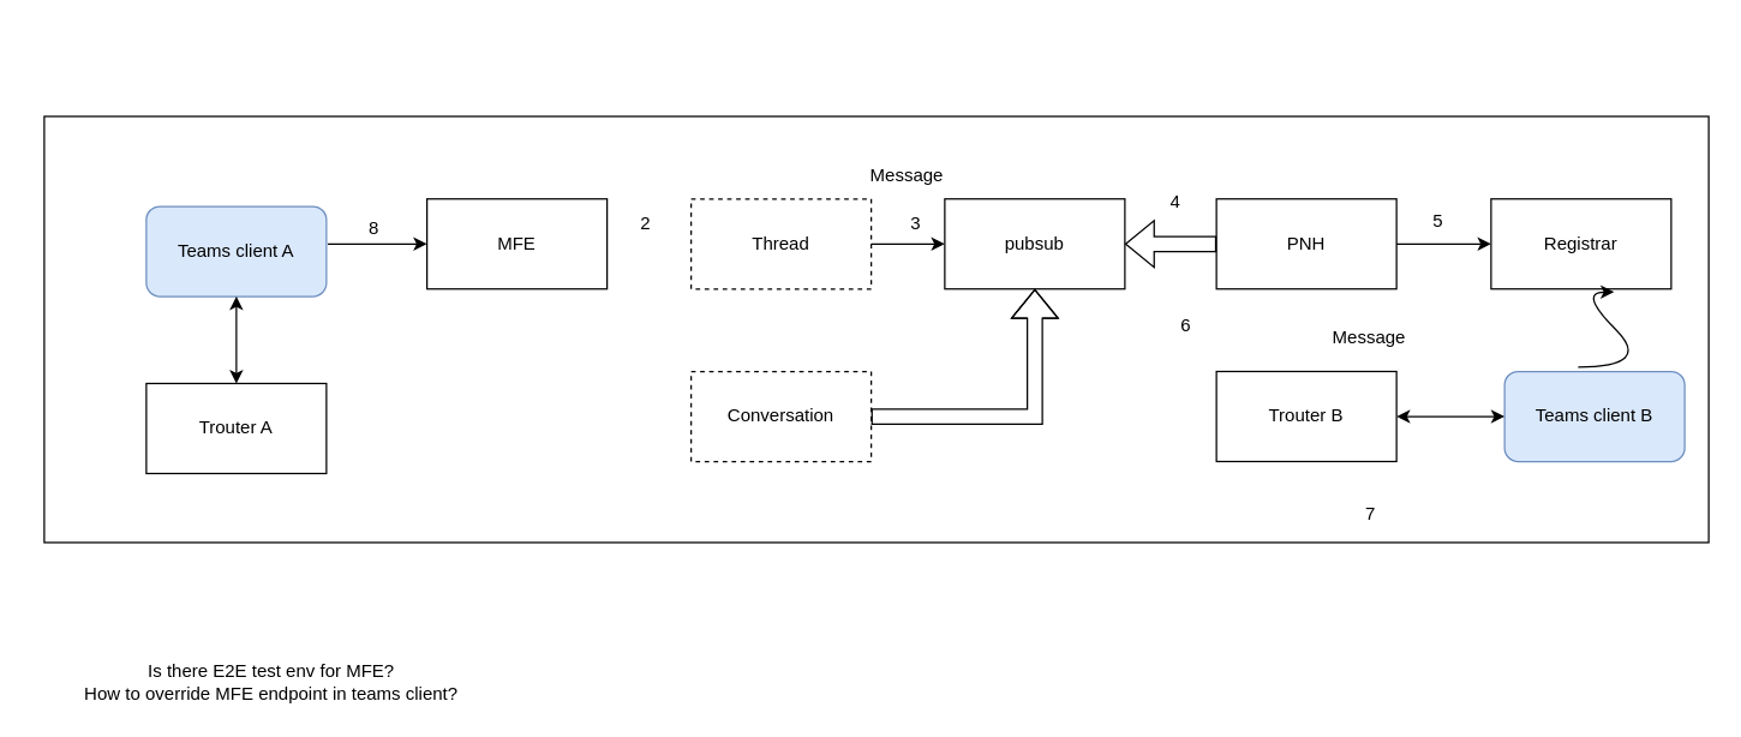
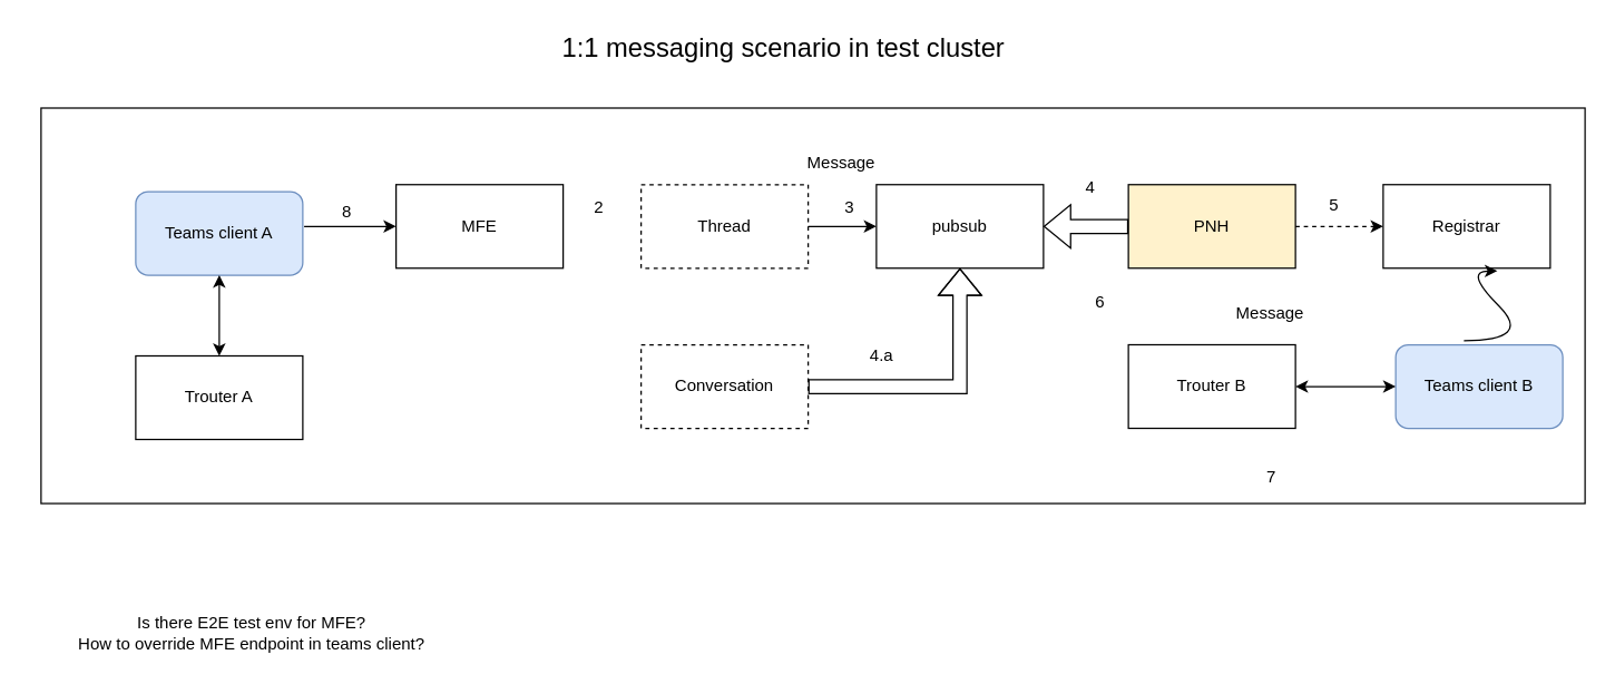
+ <mxCell id="31" value="&lt;font style=&quot;font-size: 19px;&quot;&gt;1:1 messaging scenario in test cluster&lt;/font&gt;" style="text;html=1;align=center;verticalAlign=middle;whiteSpace=wrap;rounded=0;" vertex="1" parent="1"><mxGeometry x="379" y="20" width="367" height="30" as="geometry" /></mxCell>
- <mxCell id="9" value="PNH" style="rounded=0;whiteSpace=wrap;html=1;" vertex="1" parent="1"><mxGeometry x="810" y="132" width="120" height="60" as="geometry" /></mxCell>
+ <mxCell id="9" value="PNH" style="rounded=0;whiteSpace=wrap;html=1;fillColor=#fff2cc;" vertex="1" parent="1"><mxGeometry x="810" y="132" width="120" height="60" as="geometry" /></mxCell>
- <mxCell id="17" value="" style="endArrow=classic;html=1;rounded=0;exitX=1;exitY=0.5;exitDx=0;exitDy=0;" edge="1" parent="1" source="9" target="10"><mxGeometry width="50" height="50" relative="1" as="geometry"><mxPoint x="975" y="130" as="sourcePoint" /><mxPoint x="1025" y="80" as="targetPoint" /></mxGeometry></mxCell>
+ <mxCell id="17" value="" style="endArrow=classic;html=1;rounded=0;exitX=1;exitY=0.5;exitDx=0;exitDy=0;dashed=1;" edge="1" parent="1" source="9" target="10"><mxGeometry width="50" height="50" relative="1" as="geometry"><mxPoint x="975" y="130" as="sourcePoint" /><mxPoint x="1025" y="80" as="targetPoint" /></mxGeometry></mxCell>
+ <mxCell id="30" value="4.a" style="text;html=1;align=center;verticalAlign=middle;whiteSpace=wrap;rounded=0;" vertex="1" parent="1"><mxGeometry x="603" y="240" width="60" height="30" as="geometry" /></mxCell>
